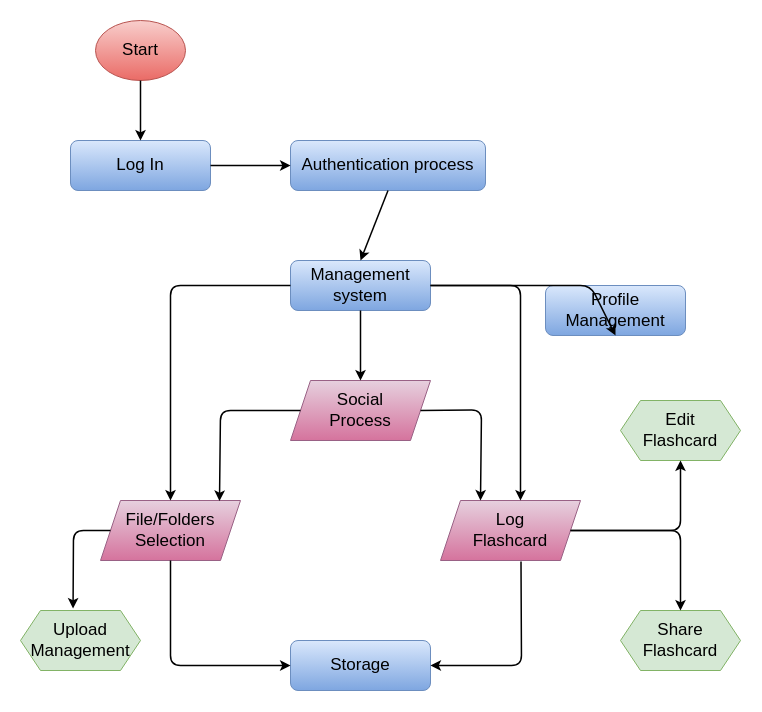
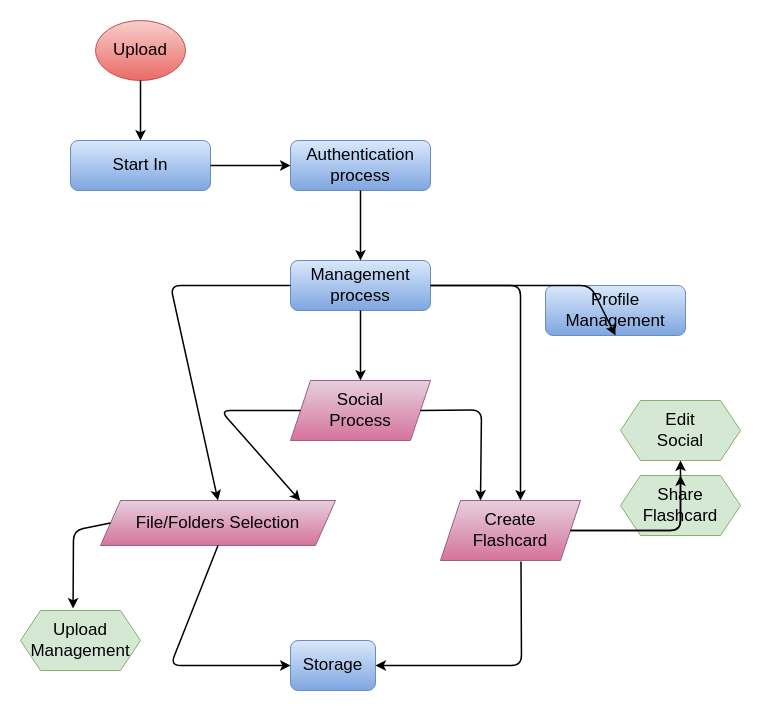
- <mxCell id="9" value="&lt;font color=&quot;#000000&quot;&gt;Start&lt;/font&gt;" style="ellipse;whiteSpace=wrap;html=1;labelBackgroundColor=none;fontSize=17;fillColor=#f8cecc;strokeColor=#b85450;gradientColor=#ea6b66;" parent="1" vertex="1"><mxGeometry x="95" y="20" width="90" height="60" as="geometry" /></mxCell>
+ <mxCell id="9" value="&lt;font color=&quot;#000000&quot;&gt;Upload&lt;/font&gt;" style="ellipse;whiteSpace=wrap;html=1;labelBackgroundColor=none;fontSize=17;fillColor=#f8cecc;strokeColor=#b85450;gradientColor=#ea6b66;" parent="1" vertex="1"><mxGeometry x="95" y="20" width="90" height="60" as="geometry" /></mxCell>
- <mxCell id="2" value="&lt;font style=&quot;font-size: 17px;&quot; color=&quot;#000000&quot;&gt;Log In&lt;/font&gt;" style="rounded=1;whiteSpace=wrap;html=1;fillColor=#dae8fc;strokeColor=#6c8ebf;gradientColor=#7ea6e0;" parent="1" vertex="1"><mxGeometry x="70" y="140" width="140" height="50" as="geometry" /></mxCell>
+ <mxCell id="2" value="&lt;font style=&quot;font-size: 17px;&quot; color=&quot;#000000&quot;&gt;Start In&lt;/font&gt;" style="rounded=1;whiteSpace=wrap;html=1;fillColor=#dae8fc;strokeColor=#6c8ebf;gradientColor=#7ea6e0;" parent="1" vertex="1"><mxGeometry x="70" y="140" width="140" height="50" as="geometry" /></mxCell>
- <mxCell id="3" value="&lt;font color=&quot;#000000&quot;&gt;&lt;span style=&quot;font-size: 17px;&quot;&gt;Authentication process&lt;/span&gt;&lt;/font&gt;" style="rounded=1;whiteSpace=wrap;html=1;fillColor=#dae8fc;strokeColor=#6c8ebf;gradientColor=#7ea6e0;" parent="1" vertex="1"><mxGeometry x="290" y="140" width="195" height="50" as="geometry" /></mxCell>
+ <mxCell id="3" value="&lt;font color=&quot;#000000&quot;&gt;&lt;span style=&quot;font-size: 17px;&quot;&gt;Authentication process&lt;/span&gt;&lt;/font&gt;" style="rounded=1;whiteSpace=wrap;html=1;fillColor=#dae8fc;strokeColor=#6c8ebf;gradientColor=#7ea6e0;" parent="1" vertex="1"><mxGeometry x="290" y="140" width="140" height="50" as="geometry" /></mxCell>
- <mxCell id="4" value="&lt;font style=&quot;font-size: 17px;&quot; color=&quot;#000000&quot;&gt;Management system&lt;/font&gt;" style="rounded=1;whiteSpace=wrap;html=1;fillColor=#dae8fc;strokeColor=#6c8ebf;gradientColor=#7ea6e0;" parent="1" vertex="1"><mxGeometry x="290" y="260" width="140" height="50" as="geometry" /></mxCell>
+ <mxCell id="4" value="&lt;font style=&quot;font-size: 17px;&quot; color=&quot;#000000&quot;&gt;Management process&lt;/font&gt;" style="rounded=1;whiteSpace=wrap;html=1;fillColor=#dae8fc;strokeColor=#6c8ebf;gradientColor=#7ea6e0;" parent="1" vertex="1"><mxGeometry x="290" y="260" width="140" height="50" as="geometry" /></mxCell>
- <mxCell id="11" value="&lt;font color=&quot;#000000&quot;&gt;Edit &lt;br&gt;Flashcard&lt;/font&gt;" style="shape=hexagon;perimeter=hexagonPerimeter2;whiteSpace=wrap;html=1;fixedSize=1;labelBackgroundColor=none;fontSize=17;fillColor=#d5e8d4;strokeColor=#82b366;" parent="1" vertex="1"><mxGeometry x="620" y="400" width="120" height="60" as="geometry" /></mxCell>
+ <mxCell id="11" value="&lt;font color=&quot;#000000&quot;&gt;Edit &lt;br&gt;Social&lt;/font&gt;" style="shape=hexagon;perimeter=hexagonPerimeter2;whiteSpace=wrap;html=1;fixedSize=1;labelBackgroundColor=none;fontSize=17;fillColor=#d5e8d4;strokeColor=#82b366;" parent="1" vertex="1"><mxGeometry x="620" y="400" width="120" height="60" as="geometry" /></mxCell>
- <mxCell id="7" value="&lt;span style=&quot;color: rgb(0, 0, 0); font-family: Helvetica; font-size: 17px; font-style: normal; font-variant-ligatures: normal; font-variant-caps: normal; font-weight: 400; letter-spacing: normal; orphans: 2; text-align: center; text-indent: 0px; text-transform: none; widows: 2; word-spacing: 0px; -webkit-text-stroke-width: 0px; text-decoration-thickness: initial; text-decoration-style: initial; text-decoration-color: initial; float: none; display: inline !important;&quot;&gt;File/Folders Selection&lt;/span&gt;" style="shape=parallelogram;perimeter=parallelogramPerimeter;whiteSpace=wrap;html=1;fixedSize=1;labelBackgroundColor=none;fontSize=17;fillColor=#e6d0de;gradientColor=#d5739d;strokeColor=#996185;" parent="1" vertex="1"><mxGeometry x="100" y="500" width="140" height="60" as="geometry" /></mxCell>
+ <mxCell id="7" value="&lt;span style=&quot;color: rgb(0, 0, 0); font-family: Helvetica; font-size: 17px; font-style: normal; font-variant-ligatures: normal; font-variant-caps: normal; font-weight: 400; letter-spacing: normal; orphans: 2; text-align: center; text-indent: 0px; text-transform: none; widows: 2; word-spacing: 0px; -webkit-text-stroke-width: 0px; text-decoration-thickness: initial; text-decoration-style: initial; text-decoration-color: initial; float: none; display: inline !important;&quot;&gt;File/Folders Selection&lt;/span&gt;" style="shape=parallelogram;perimeter=parallelogramPerimeter;whiteSpace=wrap;html=1;fixedSize=1;labelBackgroundColor=none;fontSize=17;fillColor=#e6d0de;gradientColor=#d5739d;strokeColor=#996185;" parent="1" vertex="1"><mxGeometry x="100" y="500" width="235" height="45" as="geometry" /></mxCell>
- <mxCell id="8" value="&lt;font color=&quot;#000000&quot;&gt;Log &lt;br&gt;Flashcard&lt;/font&gt;" style="shape=parallelogram;perimeter=parallelogramPerimeter;whiteSpace=wrap;html=1;fixedSize=1;labelBackgroundColor=none;fontSize=17;fillColor=#e6d0de;strokeColor=#996185;gradientColor=#d5739d;" parent="1" vertex="1"><mxGeometry x="440" y="500" width="140" height="60" as="geometry" /></mxCell>
+ <mxCell id="8" value="&lt;font color=&quot;#000000&quot;&gt;Create &lt;br&gt;Flashcard&lt;/font&gt;" style="shape=parallelogram;perimeter=parallelogramPerimeter;whiteSpace=wrap;html=1;fixedSize=1;labelBackgroundColor=none;fontSize=17;fillColor=#e6d0de;strokeColor=#996185;gradientColor=#d5739d;" parent="1" vertex="1"><mxGeometry x="440" y="500" width="140" height="60" as="geometry" /></mxCell>
- <mxCell id="12" value="&lt;font color=&quot;#000000&quot;&gt;Share Flashcard&lt;/font&gt;" style="shape=hexagon;perimeter=hexagonPerimeter2;whiteSpace=wrap;html=1;fixedSize=1;labelBackgroundColor=none;fontSize=17;fillColor=#d5e8d4;strokeColor=#82b366;" parent="1" vertex="1"><mxGeometry x="620" y="610" width="120" height="60" as="geometry" /></mxCell>
+ <mxCell id="12" value="&lt;font color=&quot;#000000&quot;&gt;Share Flashcard&lt;/font&gt;" style="shape=hexagon;perimeter=hexagonPerimeter2;whiteSpace=wrap;html=1;fixedSize=1;labelBackgroundColor=none;fontSize=17;fillColor=#d5e8d4;strokeColor=#82b366;" parent="1" vertex="1"><mxGeometry x="620" y="475" width="120" height="60" as="geometry" /></mxCell>
- <mxCell id="5" value="&lt;font style=&quot;font-size: 17px;&quot; color=&quot;#000000&quot;&gt;Storage&lt;/font&gt;" style="rounded=1;whiteSpace=wrap;html=1;fillColor=#dae8fc;strokeColor=#6c8ebf;gradientColor=#7ea6e0;" parent="1" vertex="1"><mxGeometry x="290" y="640" width="140" height="50" as="geometry" /></mxCell>
+ <mxCell id="5" value="&lt;font style=&quot;font-size: 17px;&quot; color=&quot;#000000&quot;&gt;Storage&lt;/font&gt;" style="rounded=1;whiteSpace=wrap;html=1;fillColor=#dae8fc;strokeColor=#6c8ebf;gradientColor=#7ea6e0;" parent="1" vertex="1"><mxGeometry x="290" y="640" width="85" height="50" as="geometry" /></mxCell>
